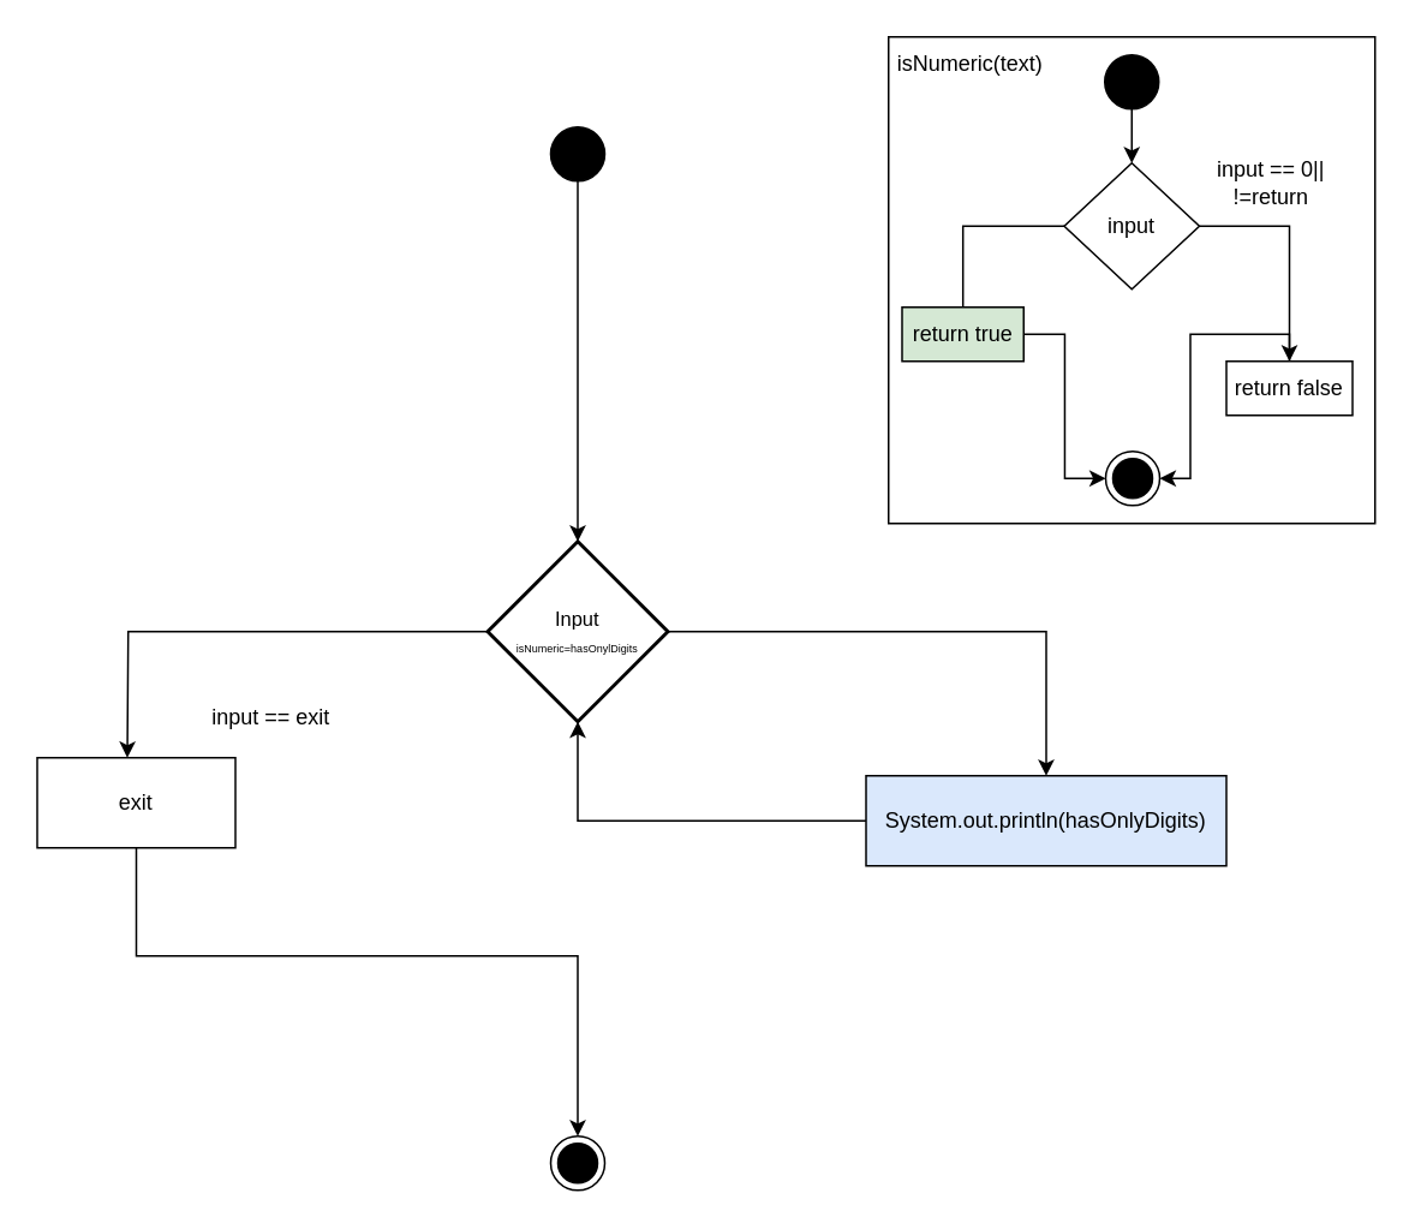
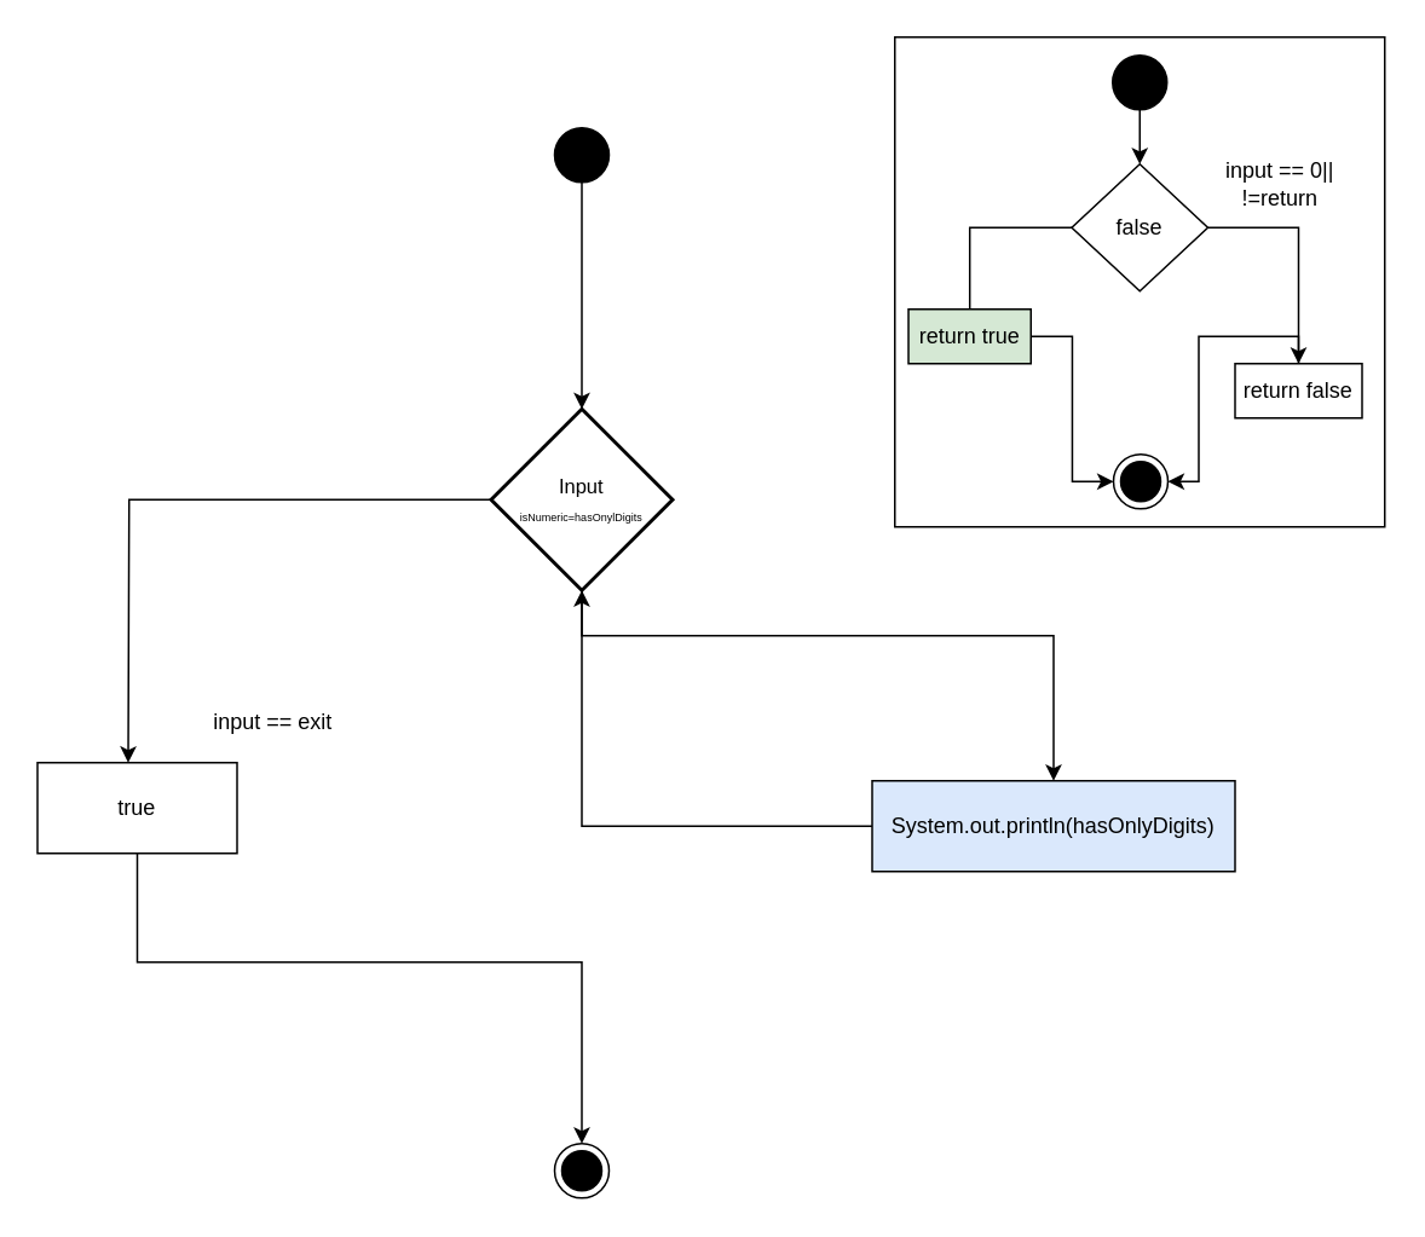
- <mxCell id="25" value="isNumeric(text)" style="text;html=1;align=center;verticalAlign=middle;whiteSpace=wrap;rounded=0;" vertex="1" parent="1"><mxGeometry x="507.5" width="60" height="30" as="geometry" y="20" /></mxCell>
- <mxCell id="16" value="input" style="rhombus;whiteSpace=wrap;html=1;" vertex="1" parent="1"><mxGeometry x="590" y="90" width="75" height="70" as="geometry" /></mxCell>
+ <mxCell id="16" value="false" style="rhombus;whiteSpace=wrap;html=1;" vertex="1" parent="1"><mxGeometry x="590" y="90" width="75" height="70" as="geometry" /></mxCell>
- <mxCell id="8" value="&lt;div&gt;&lt;span style=&quot;font-size: 11px; background-color: initial;&quot;&gt;Input&lt;/span&gt;&lt;/div&gt;&lt;div&gt;&lt;span style=&quot;font-size: 6px;&quot;&gt;isNumeric=hasOnylDigits&lt;/span&gt;&lt;span style=&quot;font-size: 11px; background-color: initial;&quot;&gt;&lt;/span&gt;&lt;/div&gt;" style="strokeWidth=2;html=1;shape=mxgraph.flowchart.decision;whiteSpace=wrap;" vertex="1" parent="1"><mxGeometry x="270" y="300" width="100" height="100" as="geometry" /></mxCell>
+ <mxCell id="8" value="&lt;div&gt;&lt;span style=&quot;font-size: 11px; background-color: initial;&quot;&gt;Input&lt;/span&gt;&lt;/div&gt;&lt;div&gt;&lt;span style=&quot;font-size: 6px;&quot;&gt;isNumeric=hasOnylDigits&lt;/span&gt;&lt;span style=&quot;font-size: 11px; background-color: initial;&quot;&gt;&lt;/span&gt;&lt;/div&gt;" style="strokeWidth=2;html=1;shape=mxgraph.flowchart.decision;whiteSpace=wrap;" vertex="1" parent="1"><mxGeometry x="270" y="225" width="100" height="100" as="geometry" /></mxCell>
- <mxCell id="12" value="exit" style="html=1;whiteSpace=wrap;" vertex="1" parent="1"><mxGeometry x="20" y="420" width="110" height="50" as="geometry" /></mxCell>
+ <mxCell id="12" value="true" style="html=1;whiteSpace=wrap;" vertex="1" parent="1"><mxGeometry x="20" y="420" width="110" height="50" as="geometry" /></mxCell>
